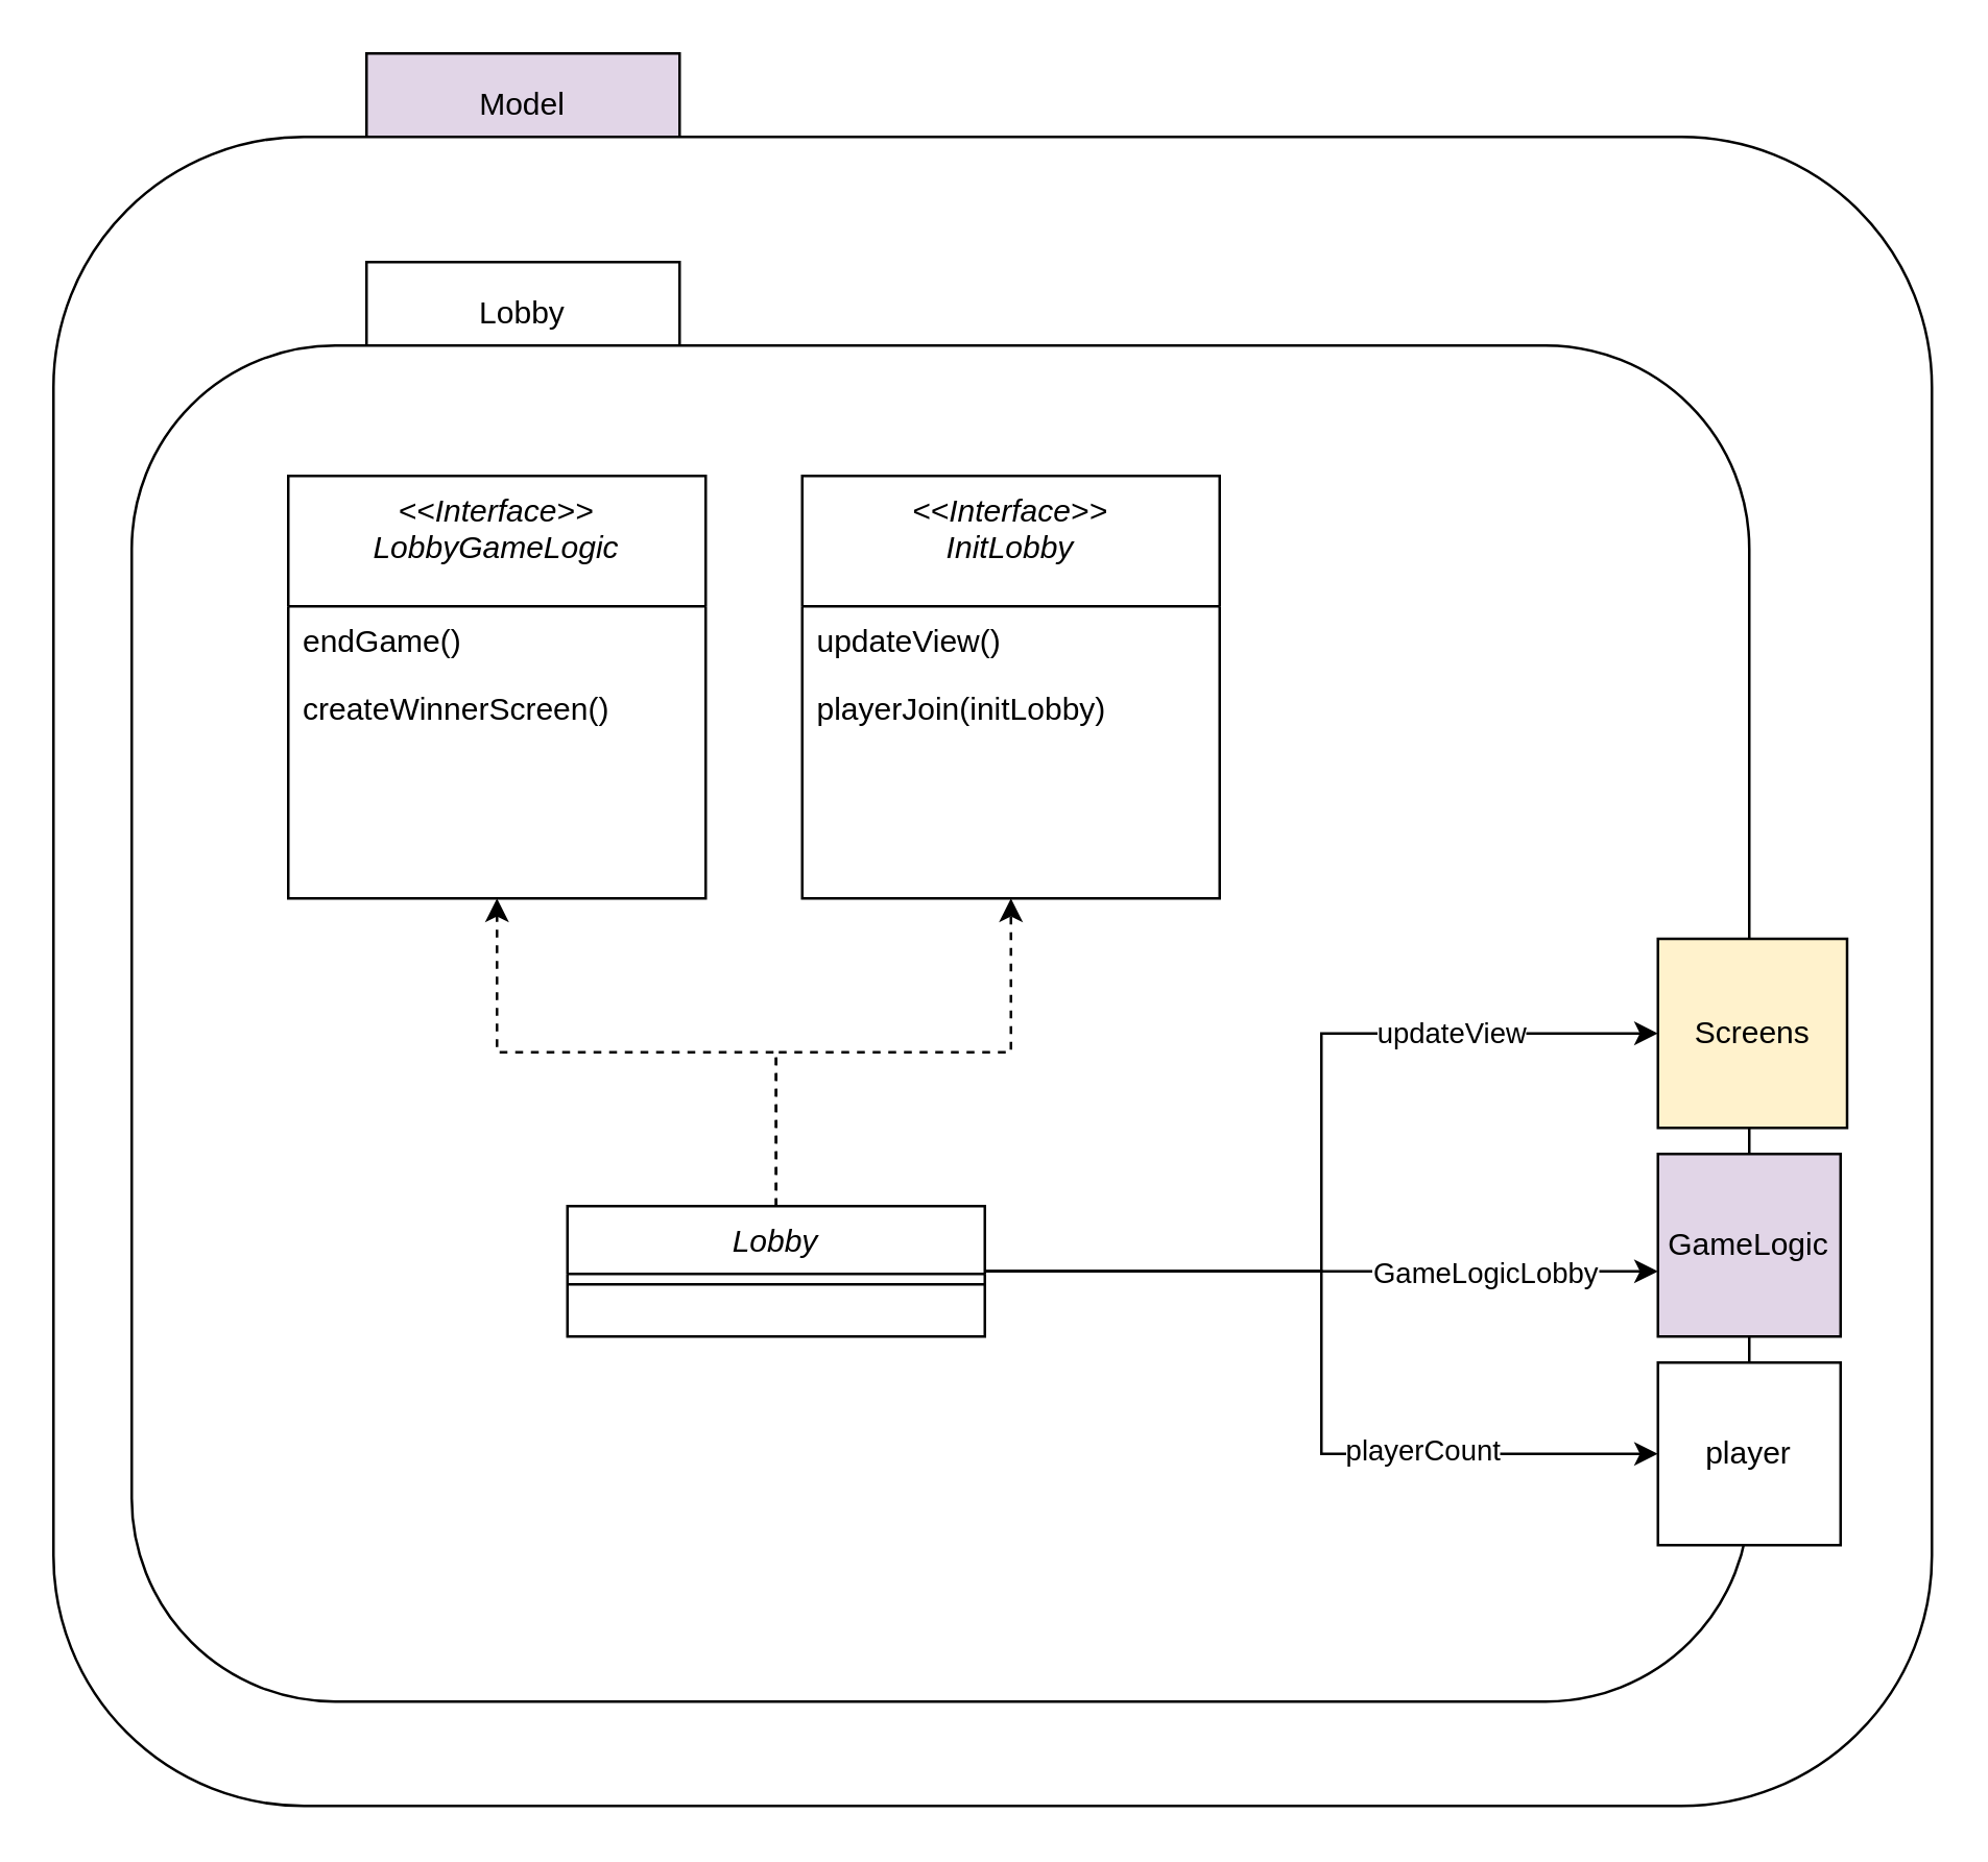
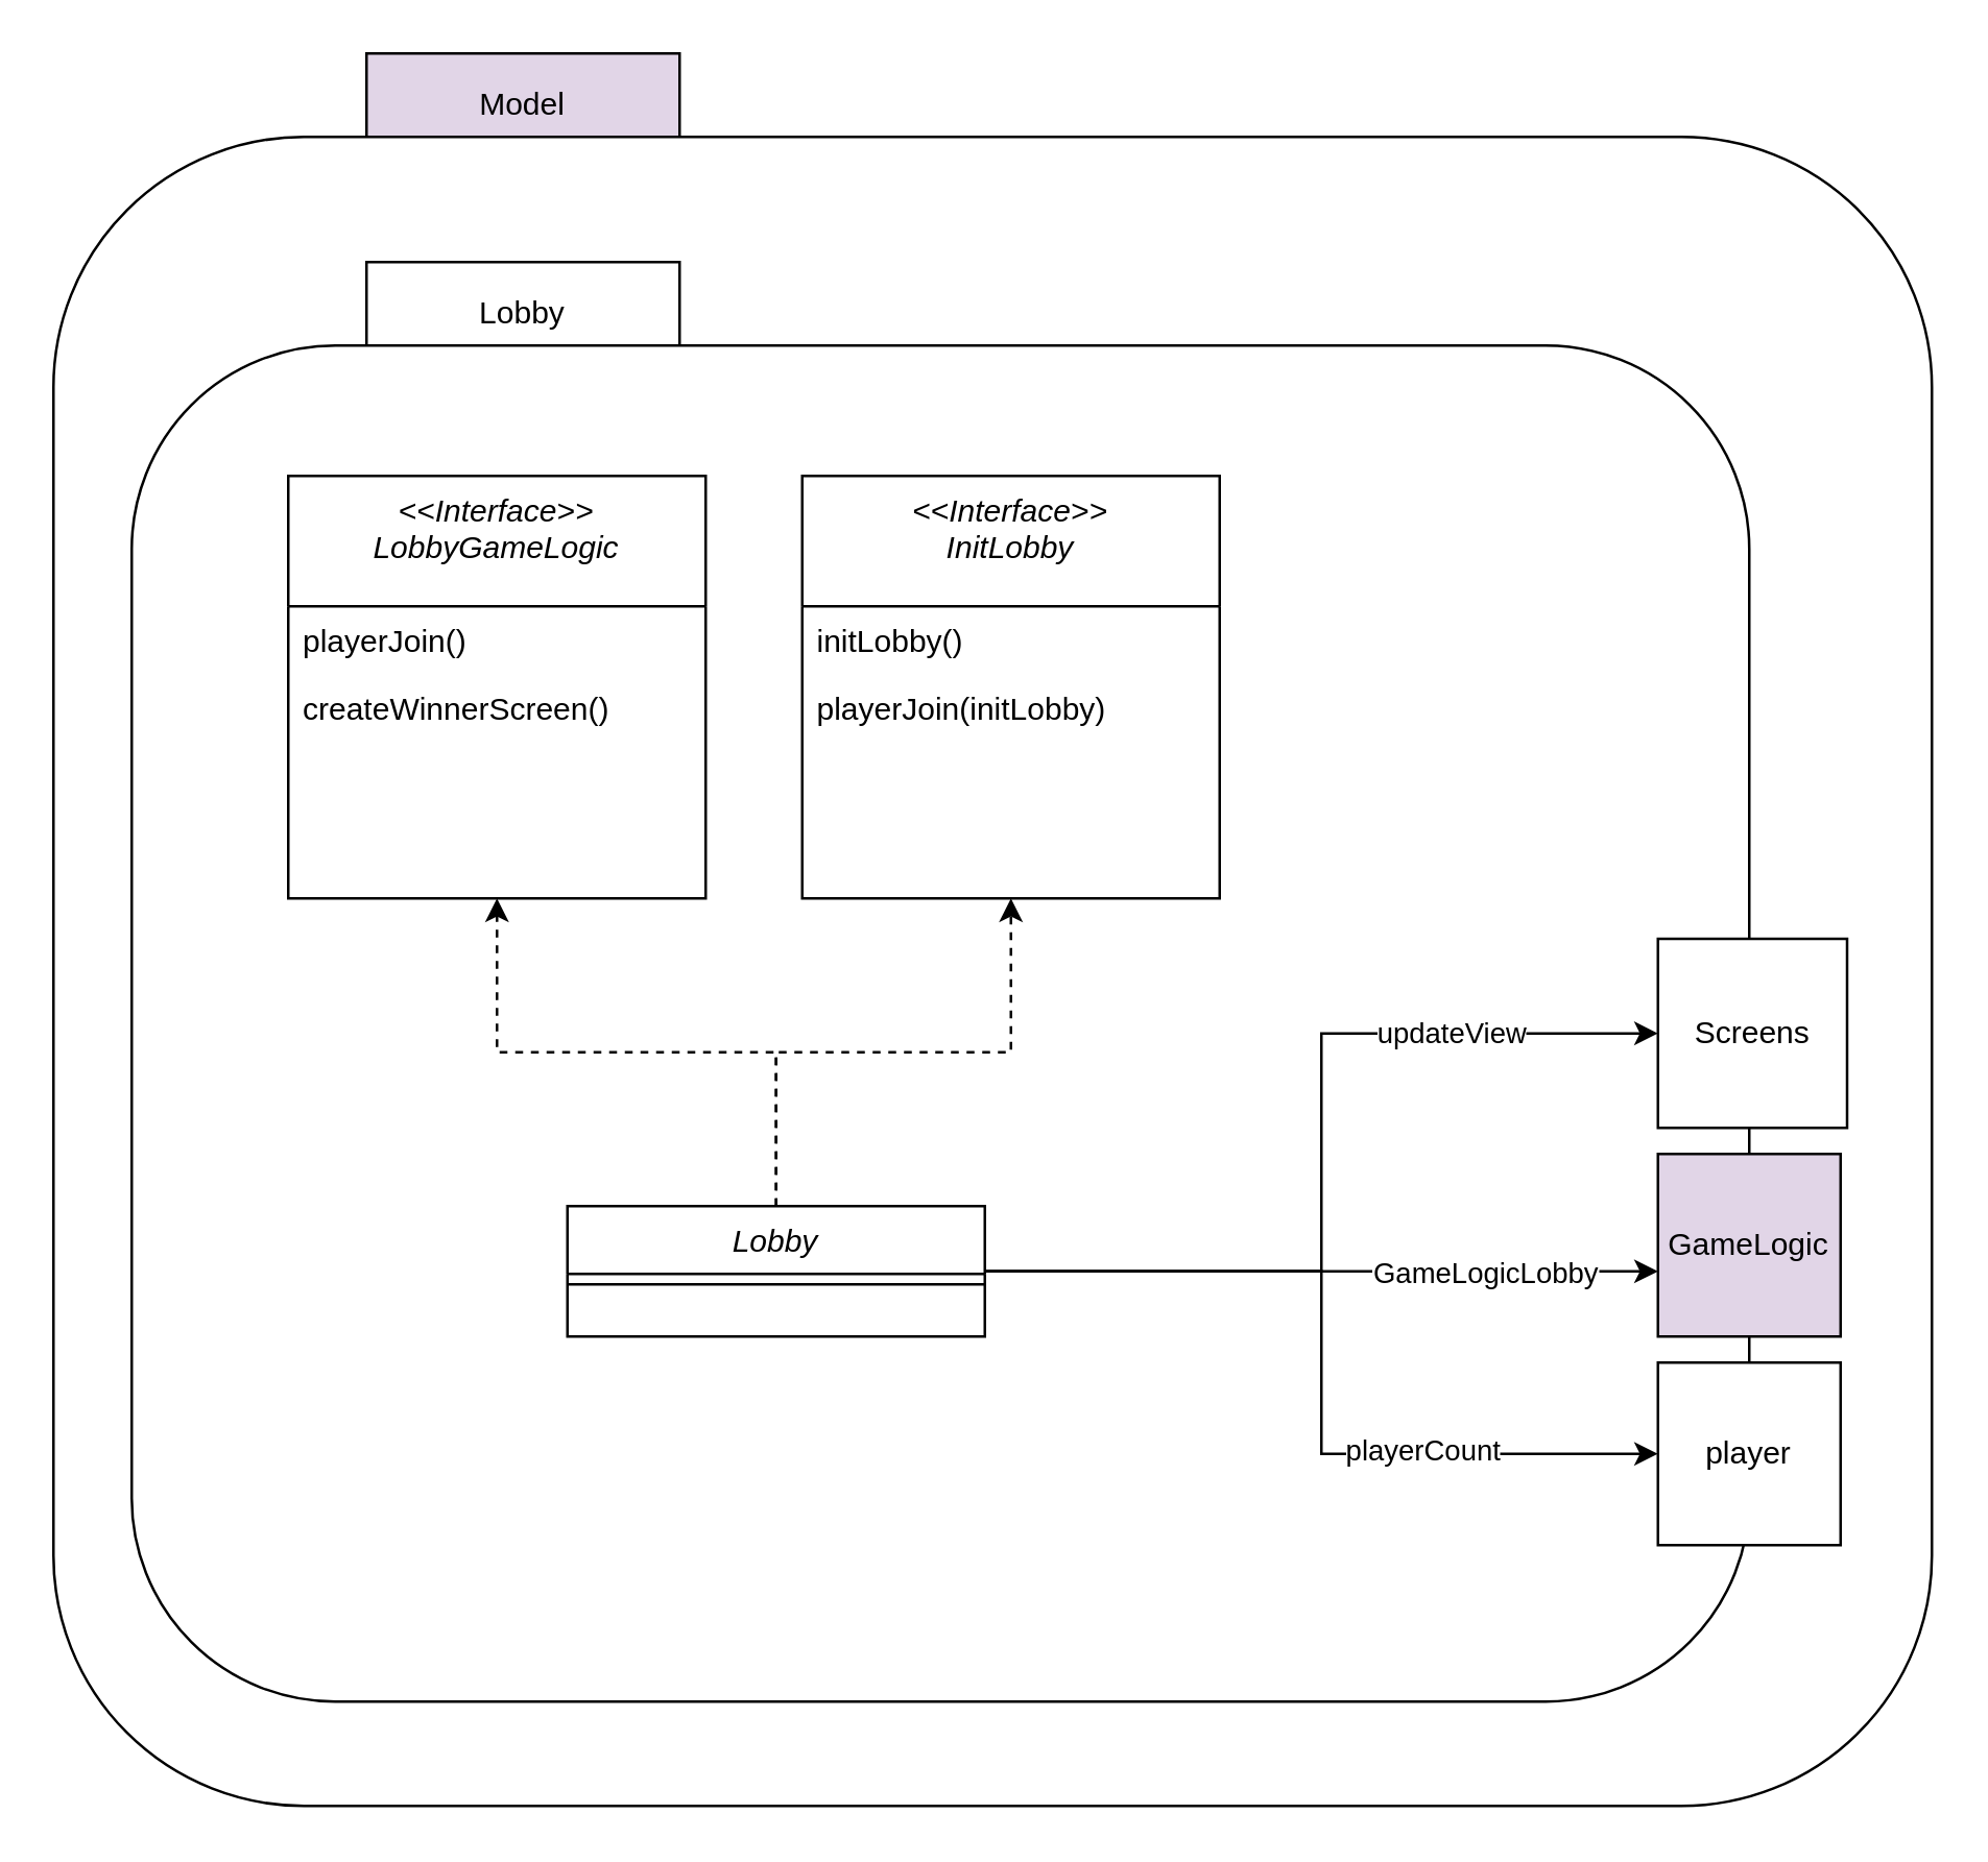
- <mxCell id="17" value="endGame()" style="text;align=left;verticalAlign=top;spacingLeft=4;spacingRight=4;overflow=hidden;rotatable=0;points=[[0,0.5],[1,0.5]];portConstraint=eastwest;" vertex="1" parent="16"><mxGeometry y="50" width="160" height="26" as="geometry" /></mxCell>
+ <mxCell id="17" value="playerJoin()" style="text;align=left;verticalAlign=top;spacingLeft=4;spacingRight=4;overflow=hidden;rotatable=0;points=[[0,0.5],[1,0.5]];portConstraint=eastwest;" vertex="1" parent="16"><mxGeometry y="50" width="160" height="26" as="geometry" /></mxCell>
- <mxCell id="20" value="updateView()" style="text;align=left;verticalAlign=top;spacingLeft=4;spacingRight=4;overflow=hidden;rotatable=0;points=[[0,0.5],[1,0.5]];portConstraint=eastwest;" vertex="1" parent="19"><mxGeometry y="50" width="160" height="26" as="geometry" /></mxCell>
+ <mxCell id="20" value="initLobby()" style="text;align=left;verticalAlign=top;spacingLeft=4;spacingRight=4;overflow=hidden;rotatable=0;points=[[0,0.5],[1,0.5]];portConstraint=eastwest;" vertex="1" parent="19"><mxGeometry y="50" width="160" height="26" as="geometry" /></mxCell>
- <mxCell id="22" value="Screens" style="whiteSpace=wrap;html=1;aspect=fixed;fillColor=#fff2cc;" vertex="1" parent="1"><mxGeometry x="635" y="359.5" width="72.5" height="72.5" as="geometry" /></mxCell>
+ <mxCell id="22" value="Screens" style="whiteSpace=wrap;html=1;aspect=fixed;" vertex="1" parent="1"><mxGeometry x="635" y="359.5" width="72.5" height="72.5" as="geometry" /></mxCell>
